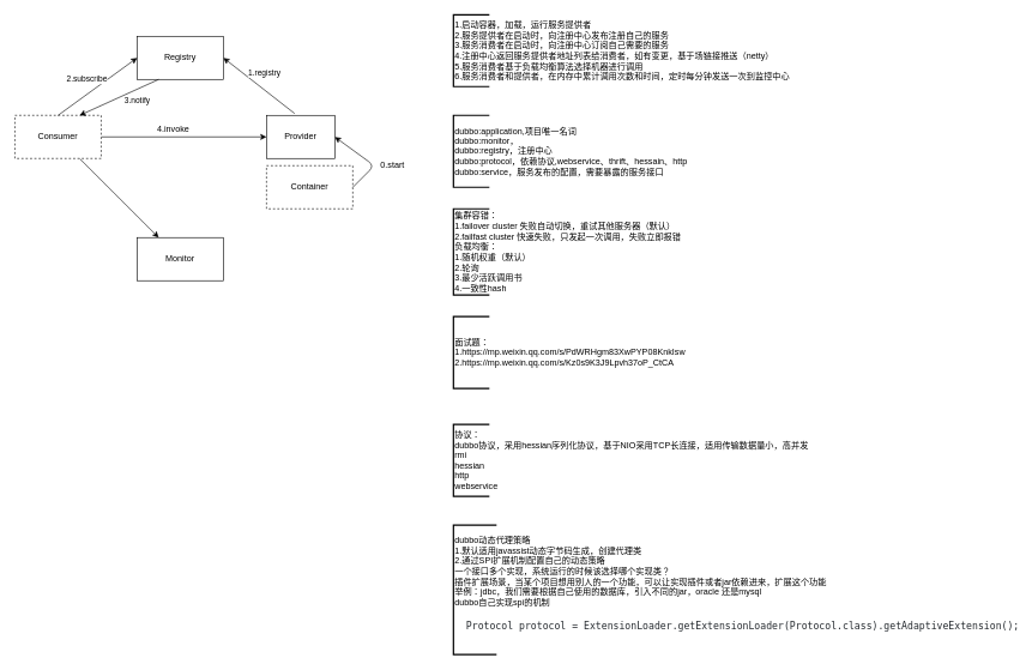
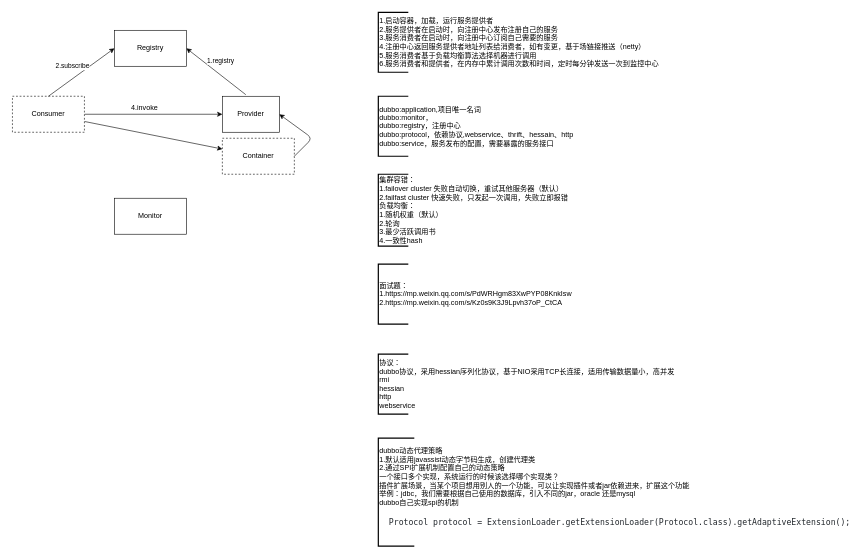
- <mxCell id="12" value="" style="endArrow=classic;html=1;entryX=0.75;entryY=0;entryDx=0;entryDy=0;exitX=0.25;exitY=1;exitDx=0;exitDy=0;" parent="1" source="2" target="5" edge="1"><mxGeometry width="50" height="50" relative="1" as="geometry"><mxPoint x="190" y="180" as="sourcePoint" /><mxPoint x="240" y="130" as="targetPoint" /></mxGeometry></mxCell>
- <mxCell id="13" value="3.notify" style="edgeLabel;html=1;align=center;verticalAlign=middle;resizable=0;points=[];" parent="12" vertex="1" connectable="0"><mxGeometry x="-0.24" y="1" relative="1" as="geometry"><mxPoint x="11.46" y="10.05" as="offset" /></mxGeometry></mxCell>
- <mxCell id="15" value="0.start" style="text;html=1;align=center;verticalAlign=middle;resizable=0;points=[];autosize=1;" parent="1" vertex="1"><mxGeometry x="520" y="220" width="50" height="20" as="geometry" /></mxCell>
- <mxCell id="4" style="edgeStyle=none;rounded=0;orthogonalLoop=1;jettySize=auto;html=1;" parent="1" source="5" target="7" edge="1"><mxGeometry relative="1" as="geometry" /></mxCell>
+ <mxCell id="4" style="edgeStyle=none;rounded=0;orthogonalLoop=1;jettySize=auto;html=1;" parent="1" source="5" target="8" edge="1"><mxGeometry relative="1" as="geometry" /></mxCell>
